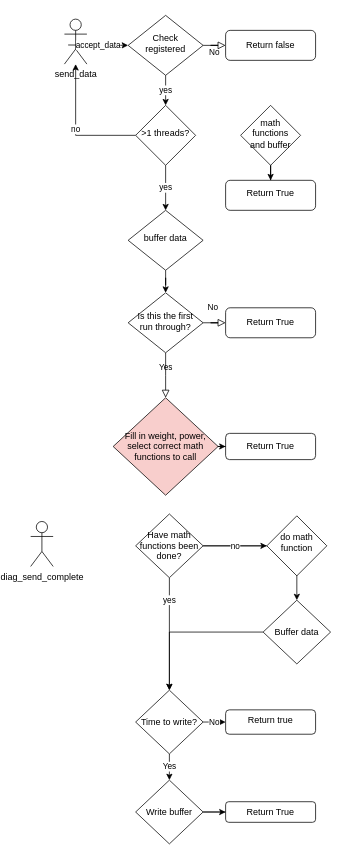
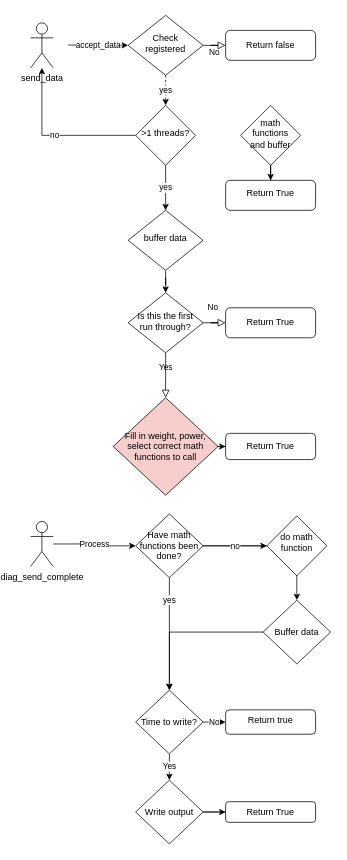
- <mxCell id="10" value="send_data" style="shape=umlActor;verticalLabelPosition=bottom;verticalAlign=top;html=1;outlineConnect=0;" parent="1" vertex="1"><mxGeometry x="65" y="25" width="30" height="60" as="geometry" /></mxCell>
+ <mxCell id="10" value="send_data" style="shape=umlActor;verticalLabelPosition=bottom;verticalAlign=top;html=1;outlineConnect=0;" parent="1" vertex="1"><mxGeometry x="20" y="30" width="30" height="60" as="geometry" /></mxCell>
- <mxCell id="3" value="yes" style="edgeStyle=orthogonalEdgeStyle;rounded=0;orthogonalLoop=1;jettySize=auto;html=1;" edge="1" parent="1" source="4" target="36"><mxGeometry relative="1" as="geometry" /></mxCell>
+ <mxCell id="3" value="yes" style="edgeStyle=orthogonalEdgeStyle;rounded=0;orthogonalLoop=1;jettySize=auto;html=1;dashed=1;" edge="1" parent="1" source="4" target="36"><mxGeometry relative="1" as="geometry" /></mxCell>
+ <mxCell id="18" value="Process" style="edgeStyle=orthogonalEdgeStyle;rounded=0;orthogonalLoop=1;jettySize=auto;html=1;" parent="1" source="19" target="23" edge="1"><mxGeometry relative="1" as="geometry" /></mxCell>
- <mxCell id="32" value="&lt;br&gt;&lt;br&gt;Write buffer" style="rhombus;whiteSpace=wrap;html=1;verticalAlign=top;align=center;" parent="1" vertex="1"><mxGeometry x="160" y="1040" width="90" height="85" as="geometry" /></mxCell>
+ <mxCell id="32" value="&lt;br&gt;&lt;br&gt;Write output" style="rhombus;whiteSpace=wrap;html=1;verticalAlign=top;align=center;" parent="1" vertex="1"><mxGeometry x="160" y="1040" width="90" height="85" as="geometry" /></mxCell>
